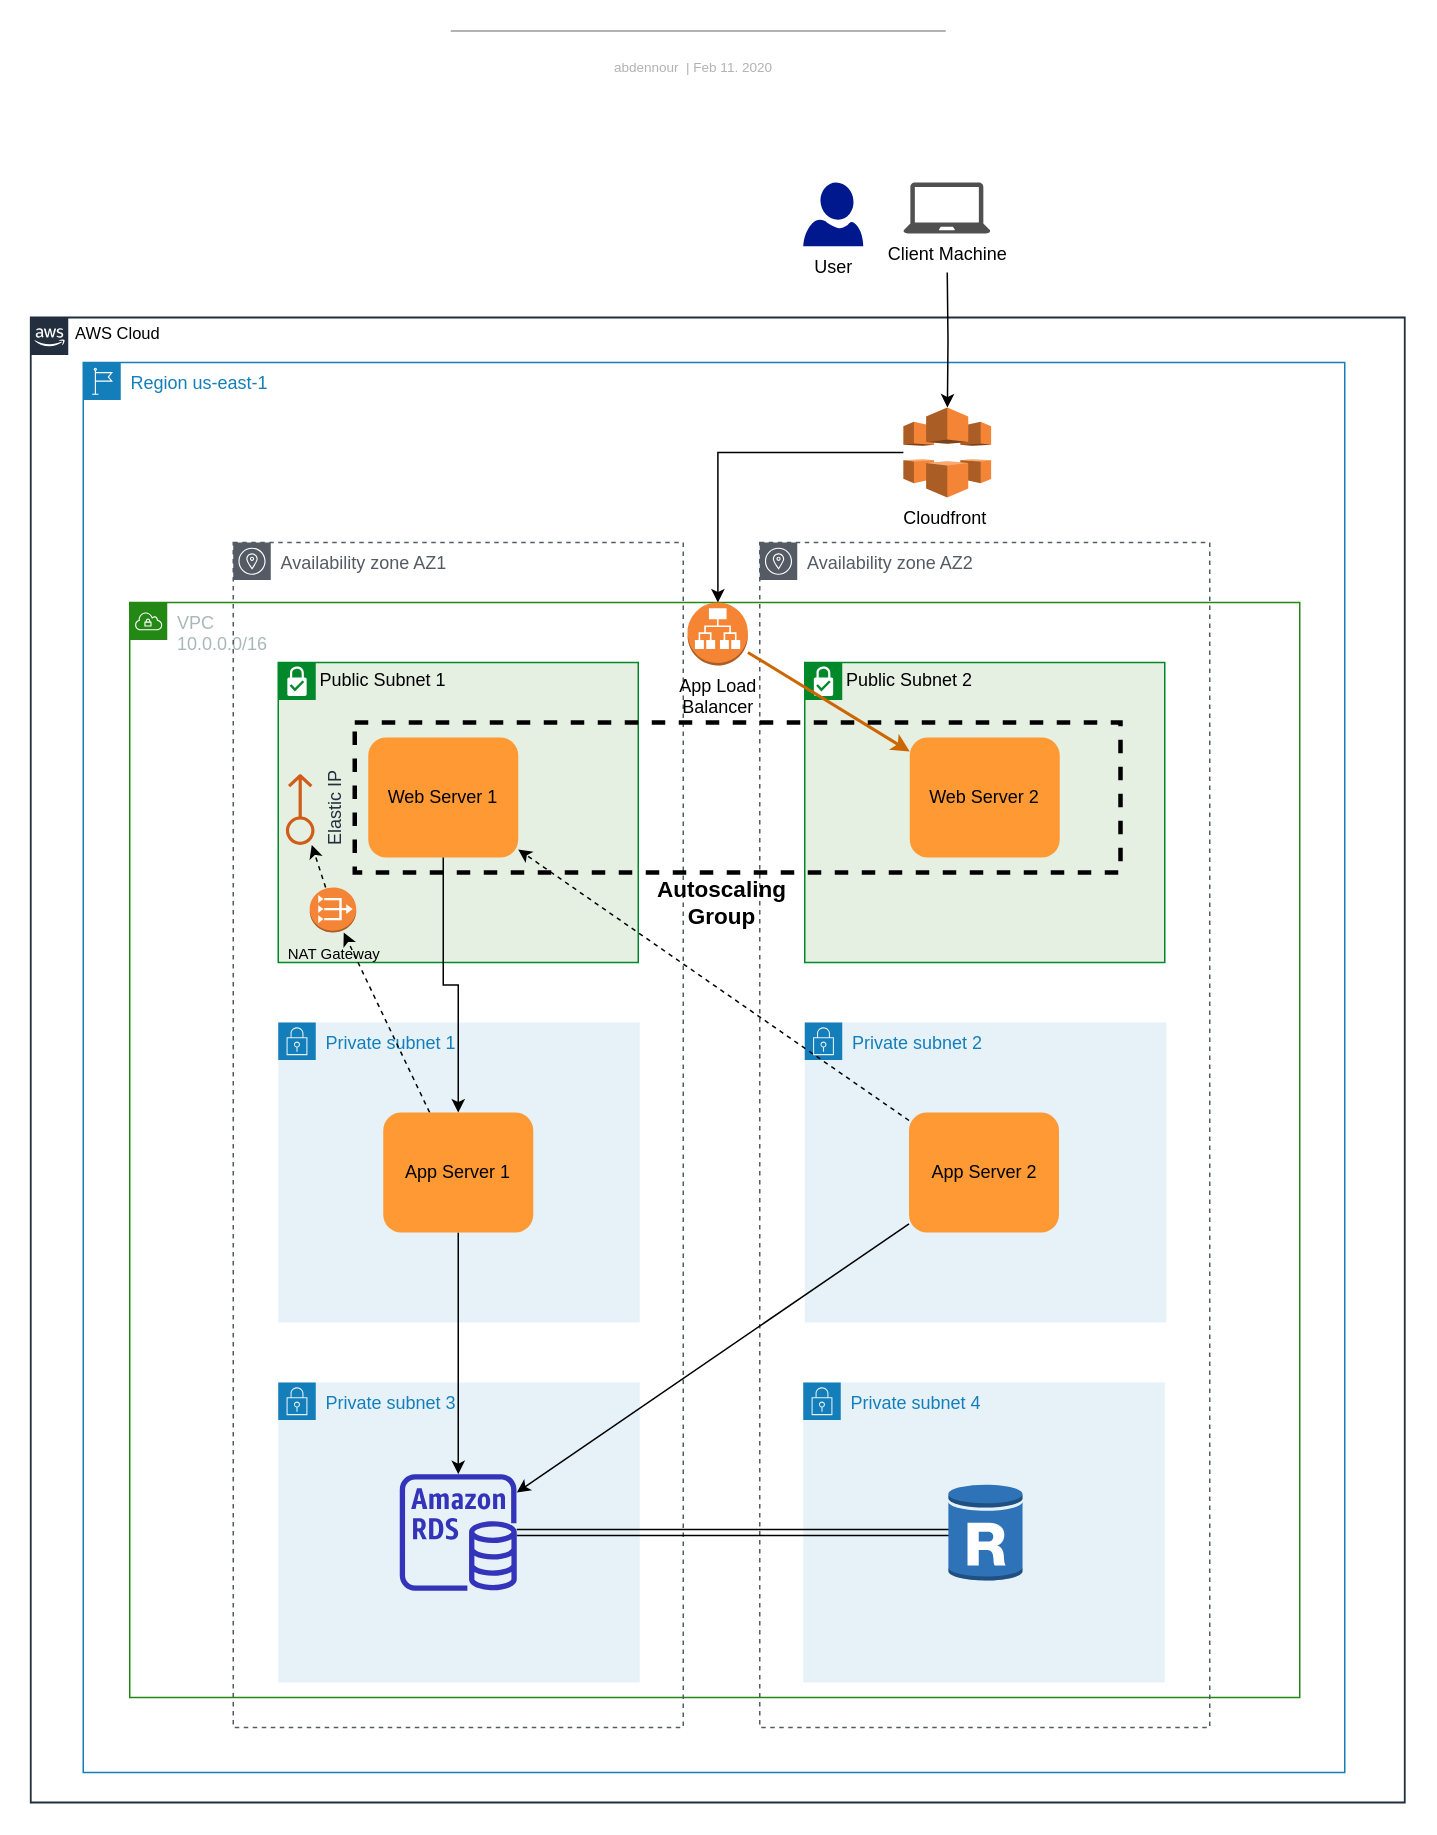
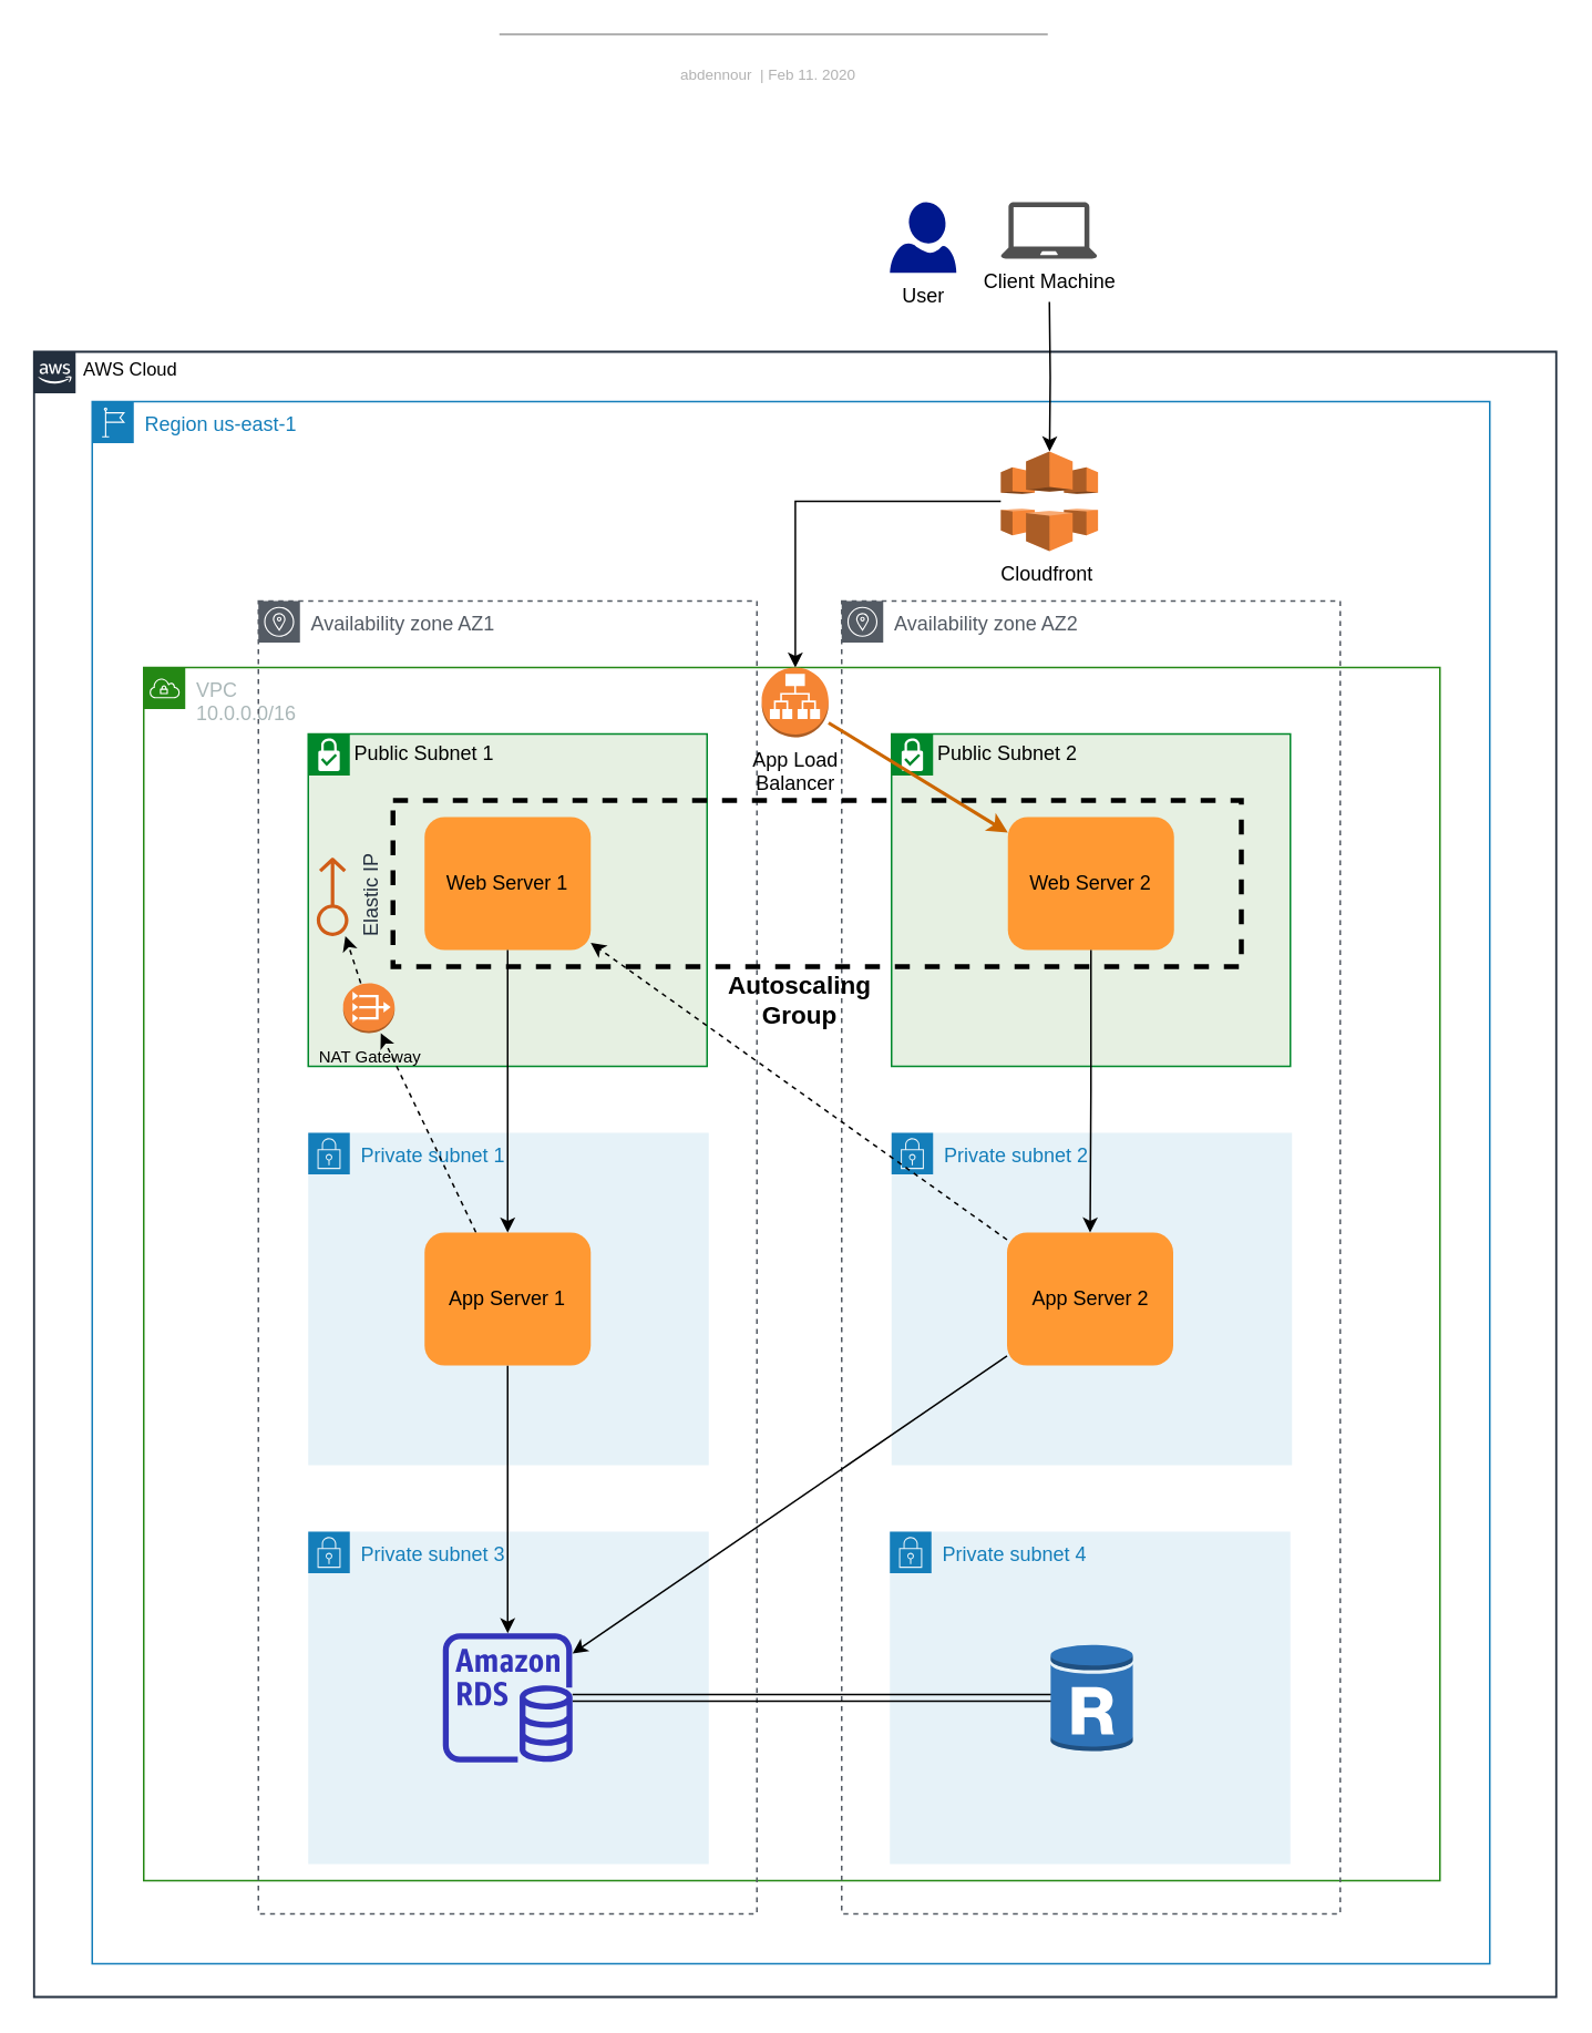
- <mxCell id="11" value="Web Server 1" style="rounded=1;whiteSpace=wrap;html=1;fillColor=#FF9933;strokeColor=none;" vertex="1" parent="10"><mxGeometry x="60" y="50" width="100" height="80" as="geometry" /></mxCell>
+ <mxCell id="11" value="Web Server 1" style="rounded=1;whiteSpace=wrap;html=1;fillColor=#FF9933;strokeColor=none;" vertex="1" parent="10"><mxGeometry x="70" y="50" width="100" height="80" as="geometry" /></mxCell>
+ <mxCell id="32" style="edgeStyle=orthogonalEdgeStyle;rounded=0;orthogonalLoop=1;jettySize=auto;html=1;" edge="1" parent="1" source="17" target="31"><mxGeometry relative="1" as="geometry" /></mxCell>
